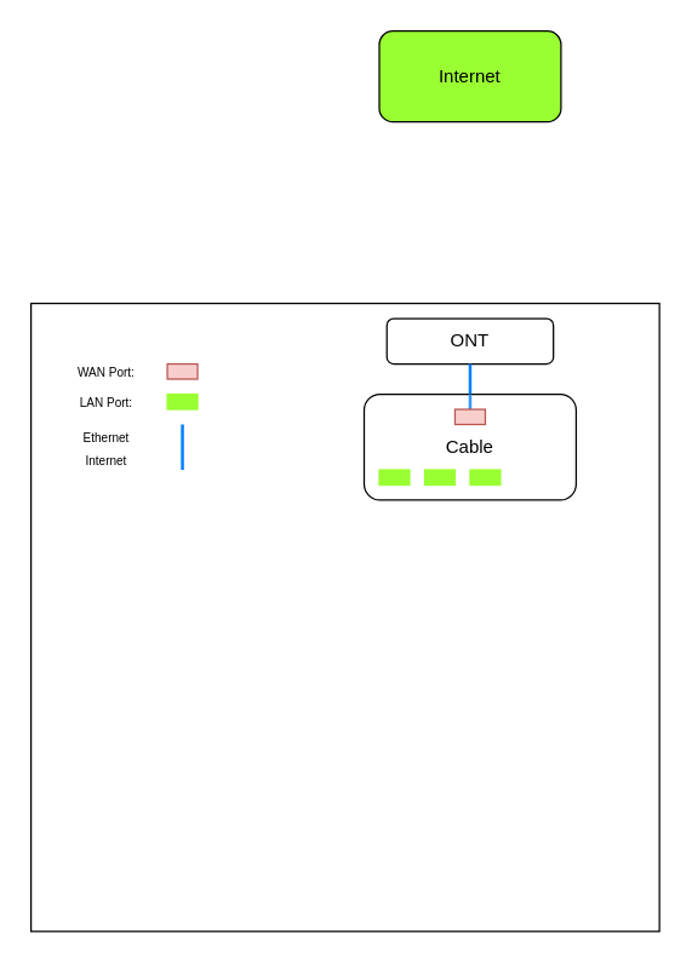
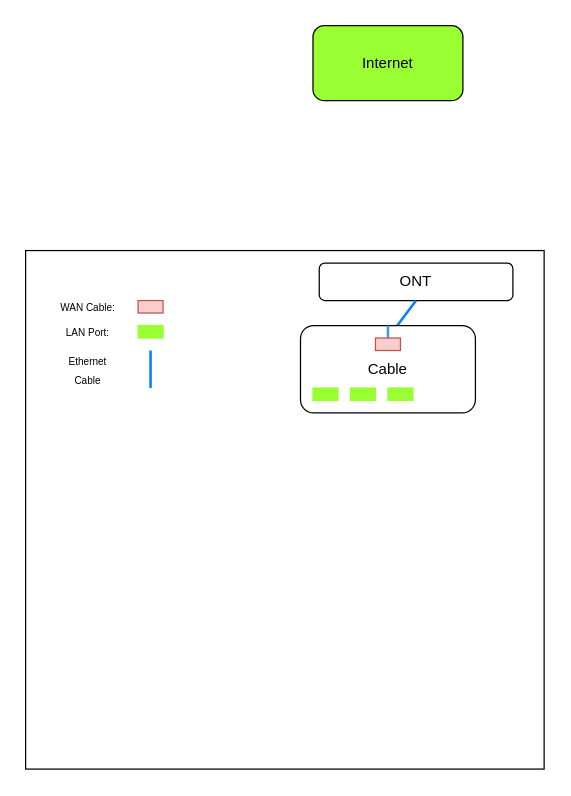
- <mxCell id="4" value="ONT" style="rounded=1;whiteSpace=wrap;html=1;" vertex="1" parent="1"><mxGeometry x="255" y="210" width="110" height="30" as="geometry" /></mxCell>
+ <mxCell id="4" value="ONT" style="rounded=1;whiteSpace=wrap;html=1;" vertex="1" parent="1"><mxGeometry x="255" y="210" width="155" height="30" as="geometry" /></mxCell>
- <mxCell id="10" value="&lt;font style=&quot;font-size: 8px;&quot;&gt;WAN Port:&lt;br&gt;&lt;/font&gt;" style="text;html=1;strokeColor=none;fillColor=none;align=center;verticalAlign=middle;whiteSpace=wrap;rounded=0;" vertex="1" parent="1"><mxGeometry x="30" y="230" width="80" height="30" as="geometry" /></mxCell>
+ <mxCell id="10" value="&lt;font style=&quot;font-size: 8px;&quot;&gt;WAN Cable:&lt;br&gt;&lt;/font&gt;" style="text;html=1;strokeColor=none;fillColor=none;align=center;verticalAlign=middle;whiteSpace=wrap;rounded=0;" vertex="1" parent="1"><mxGeometry x="30" y="230" width="80" height="30" as="geometry" /></mxCell>
- <mxCell id="18" value="&lt;font style=&quot;font-size: 8px;&quot;&gt;Ethernet&lt;br&gt;Internet&lt;br&gt;&lt;/font&gt;" style="text;html=1;strokeColor=none;fillColor=none;align=center;verticalAlign=middle;whiteSpace=wrap;rounded=0;" vertex="1" parent="1"><mxGeometry x="30" y="280" width="80" height="30" as="geometry" /></mxCell>
+ <mxCell id="18" value="&lt;font style=&quot;font-size: 8px;&quot;&gt;Ethernet&lt;br&gt;Cable&lt;br&gt;&lt;/font&gt;" style="text;html=1;strokeColor=none;fillColor=none;align=center;verticalAlign=middle;whiteSpace=wrap;rounded=0;" vertex="1" parent="1"><mxGeometry x="30" y="280" width="80" height="30" as="geometry" /></mxCell>
